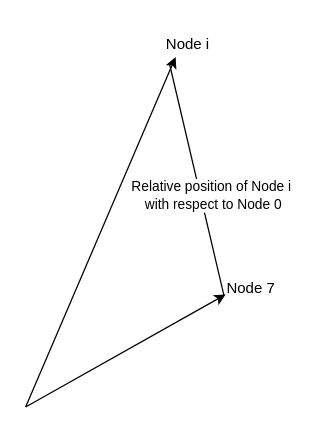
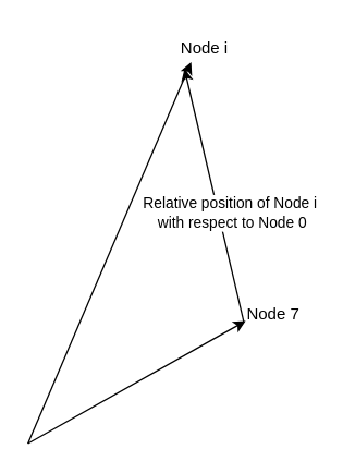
- <mxCell id="6" value="" style="endArrow=none;html=1;rounded=0;exitX=0.144;exitY=0.69;exitDx=0;exitDy=0;exitPerimeter=0;entryX=0.25;entryY=1;entryDx=0;entryDy=0;" edge="1" parent="1" source="3" target="5"><mxGeometry width="50" height="50" relative="1" as="geometry"><mxPoint x="170" y="215" as="sourcePoint" /><mxPoint x="220" y="165" as="targetPoint" /></mxGeometry></mxCell>
+ <mxCell id="6" value="" style="endArrow=classic;html=1;rounded=0;exitX=0.144;exitY=0.69;exitDx=0;exitDy=0;exitPerimeter=0;entryX=0.25;entryY=1;entryDx=0;entryDy=0;" edge="1" parent="1" source="3" target="5"><mxGeometry width="50" height="50" relative="1" as="geometry"><mxPoint x="170" y="215" as="sourcePoint" /><mxPoint x="220" y="165" as="targetPoint" /></mxGeometry></mxCell>
